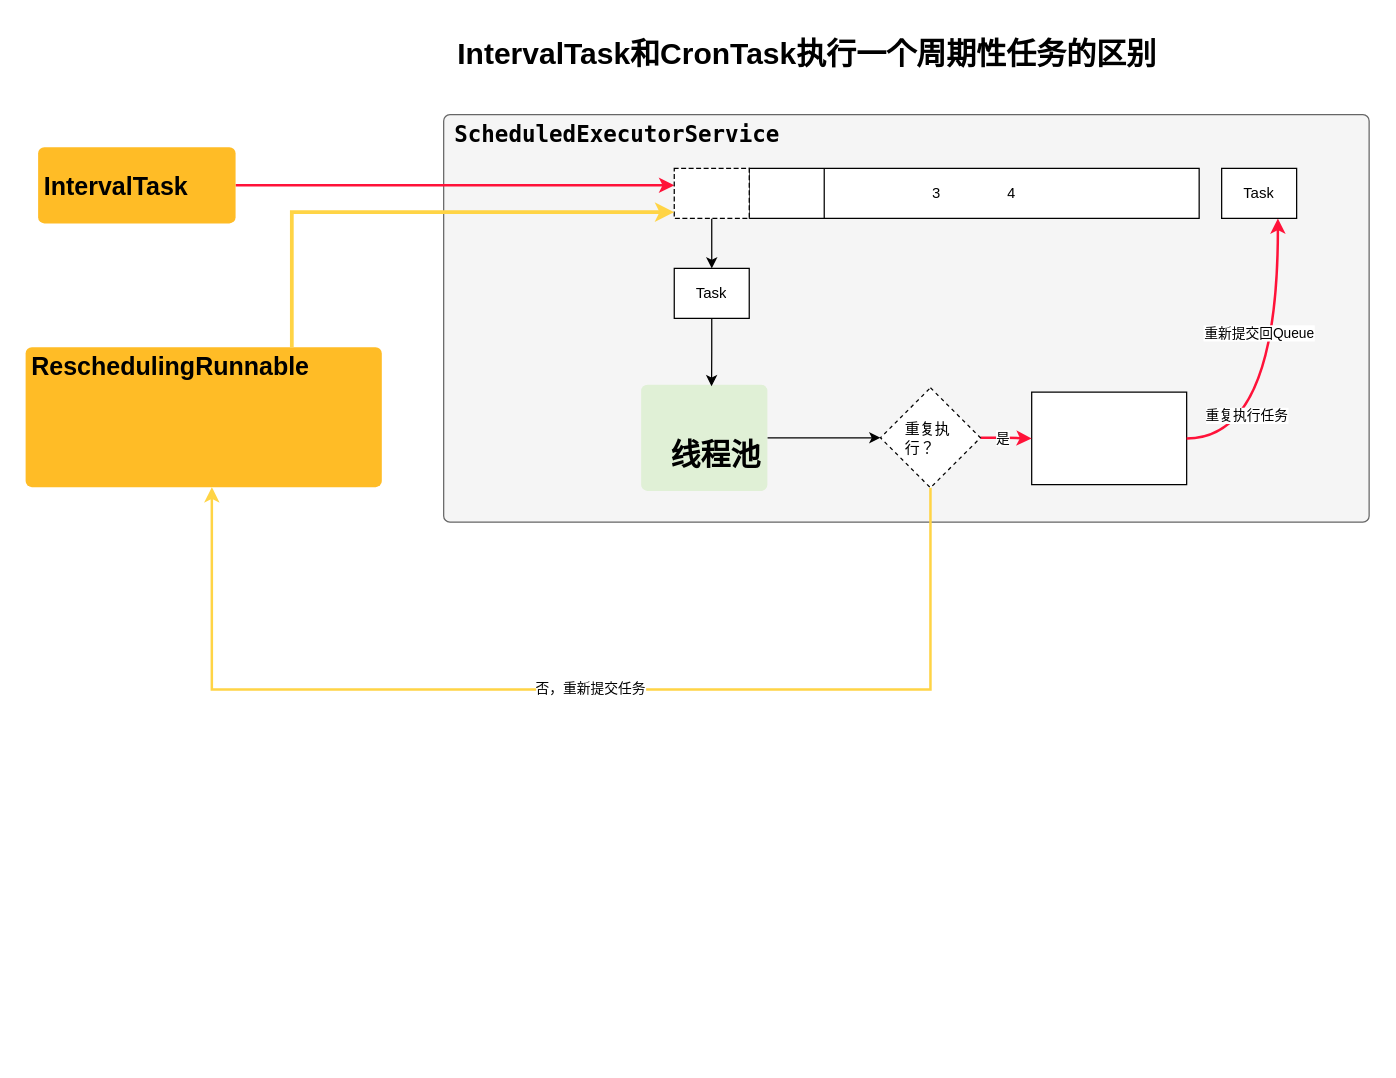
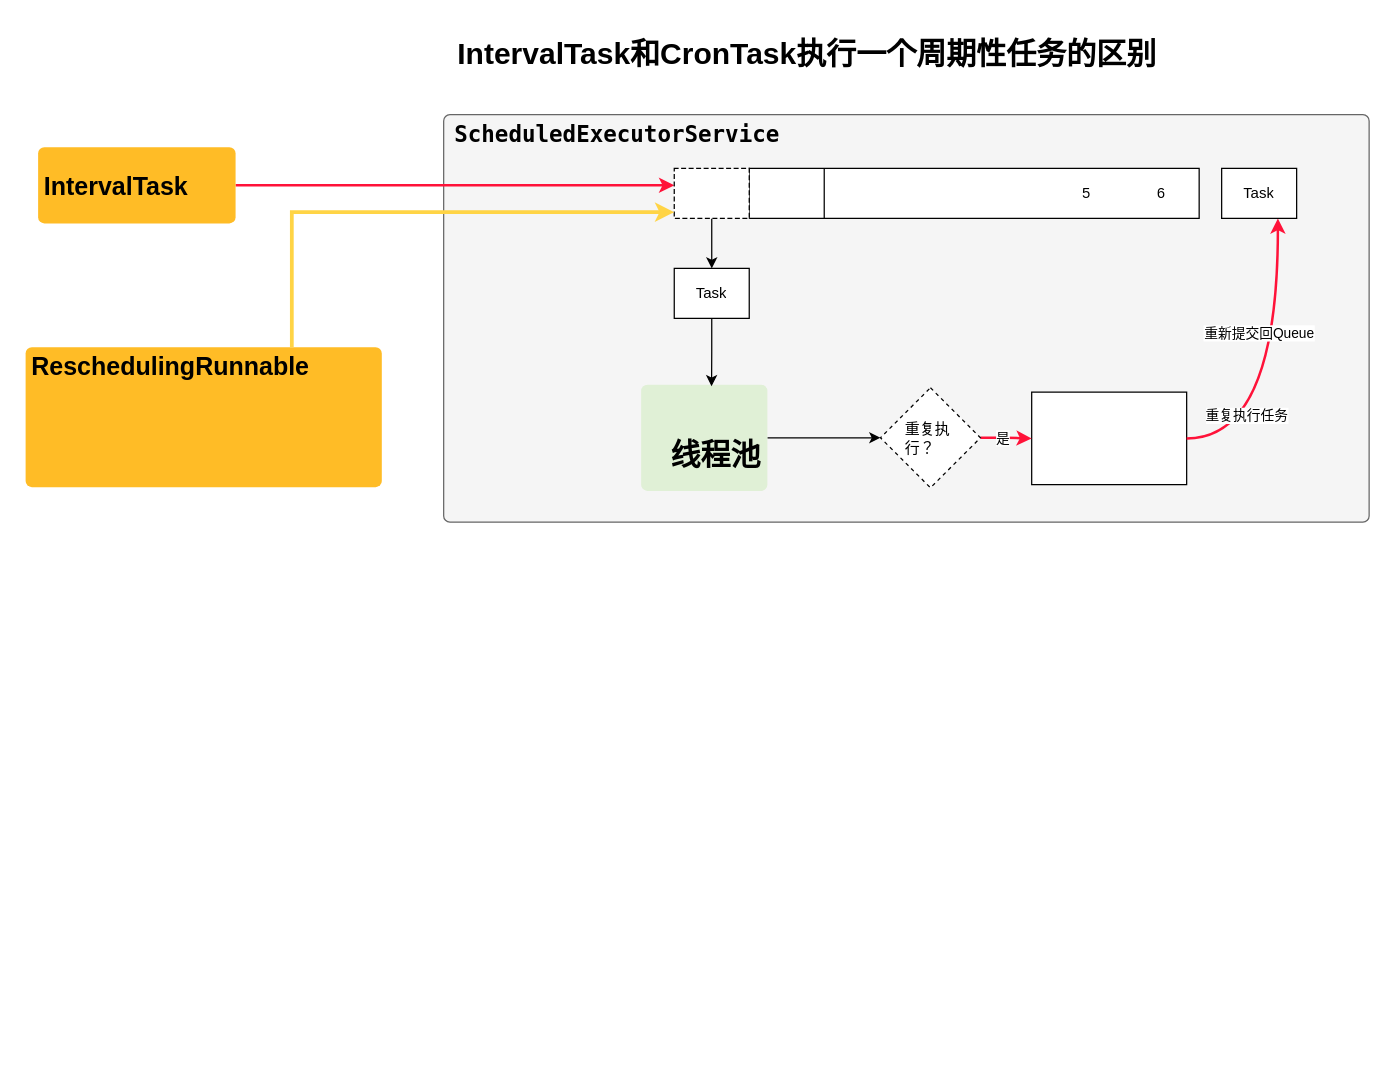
- <mxCell id="13" value="3" style="shape=partialRectangle;html=1;whiteSpace=wrap;connectable=0;overflow=hidden;fillColor=none;top=0;left=0;bottom=0;right=0;" vertex="1" parent="12"><mxGeometry x="120" width="60" height="40" as="geometry" /></mxCell>
- <mxCell id="14" value="4" style="shape=partialRectangle;html=1;whiteSpace=wrap;connectable=0;overflow=hidden;fillColor=none;top=0;left=0;bottom=0;right=0;" vertex="1" parent="12"><mxGeometry x="180" width="60" height="40" as="geometry" /></mxCell>
+ <mxCell id="15" value="5" style="shape=partialRectangle;html=1;whiteSpace=wrap;connectable=0;overflow=hidden;fillColor=none;top=0;left=0;bottom=0;right=0;" vertex="1" parent="12"><mxGeometry x="240" width="60" height="40" as="geometry" /></mxCell>
+ <mxCell id="16" value="6" style="shape=partialRectangle;html=1;whiteSpace=wrap;connectable=0;overflow=hidden;fillColor=none;top=0;left=0;bottom=0;right=0;" vertex="1" parent="12"><mxGeometry x="300" width="60" height="40" as="geometry" /></mxCell>
- <mxCell id="35" style="edgeStyle=orthogonalEdgeStyle;rounded=0;orthogonalLoop=1;jettySize=auto;html=1;strokeWidth=2;strokeColor=#FFD445;" edge="1" parent="1" source="37" target="8"><mxGeometry relative="1" as="geometry"><Array as="points"><mxPoint x="744" y="551" /><mxPoint x="169" y="551" /></Array></mxGeometry></mxCell>
- <mxCell id="36" value="否，重新提交任务" style="edgeLabel;html=1;align=center;verticalAlign=middle;resizable=0;points=[];" vertex="1" connectable="0" parent="35"><mxGeometry x="-0.032" y="-2" relative="1" as="geometry"><mxPoint x="1" as="offset" /></mxGeometry></mxCell>
